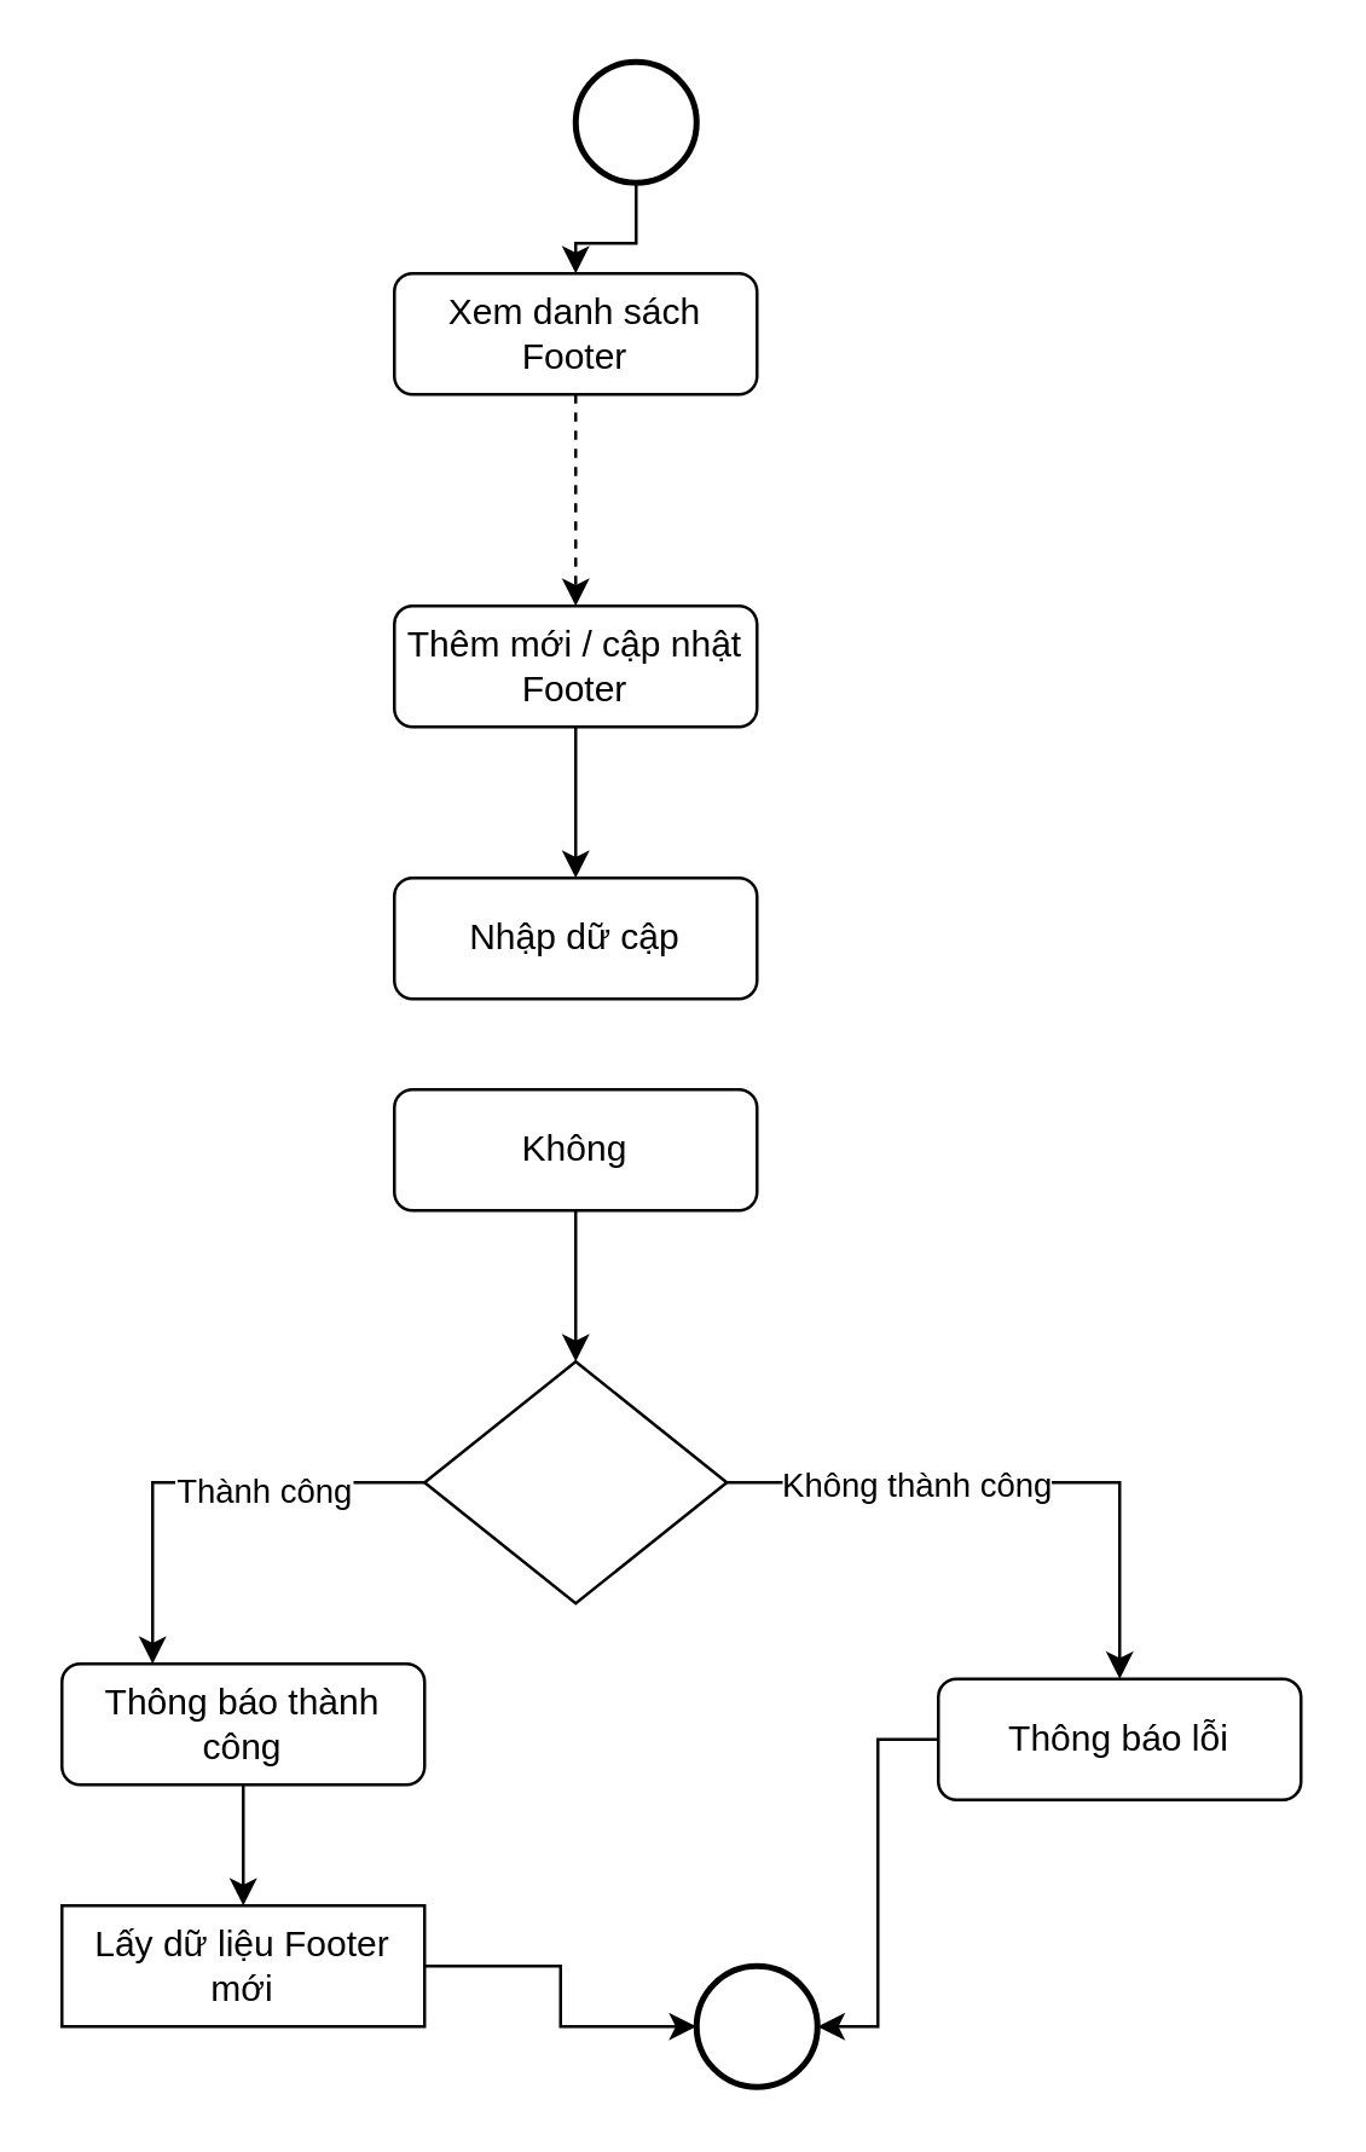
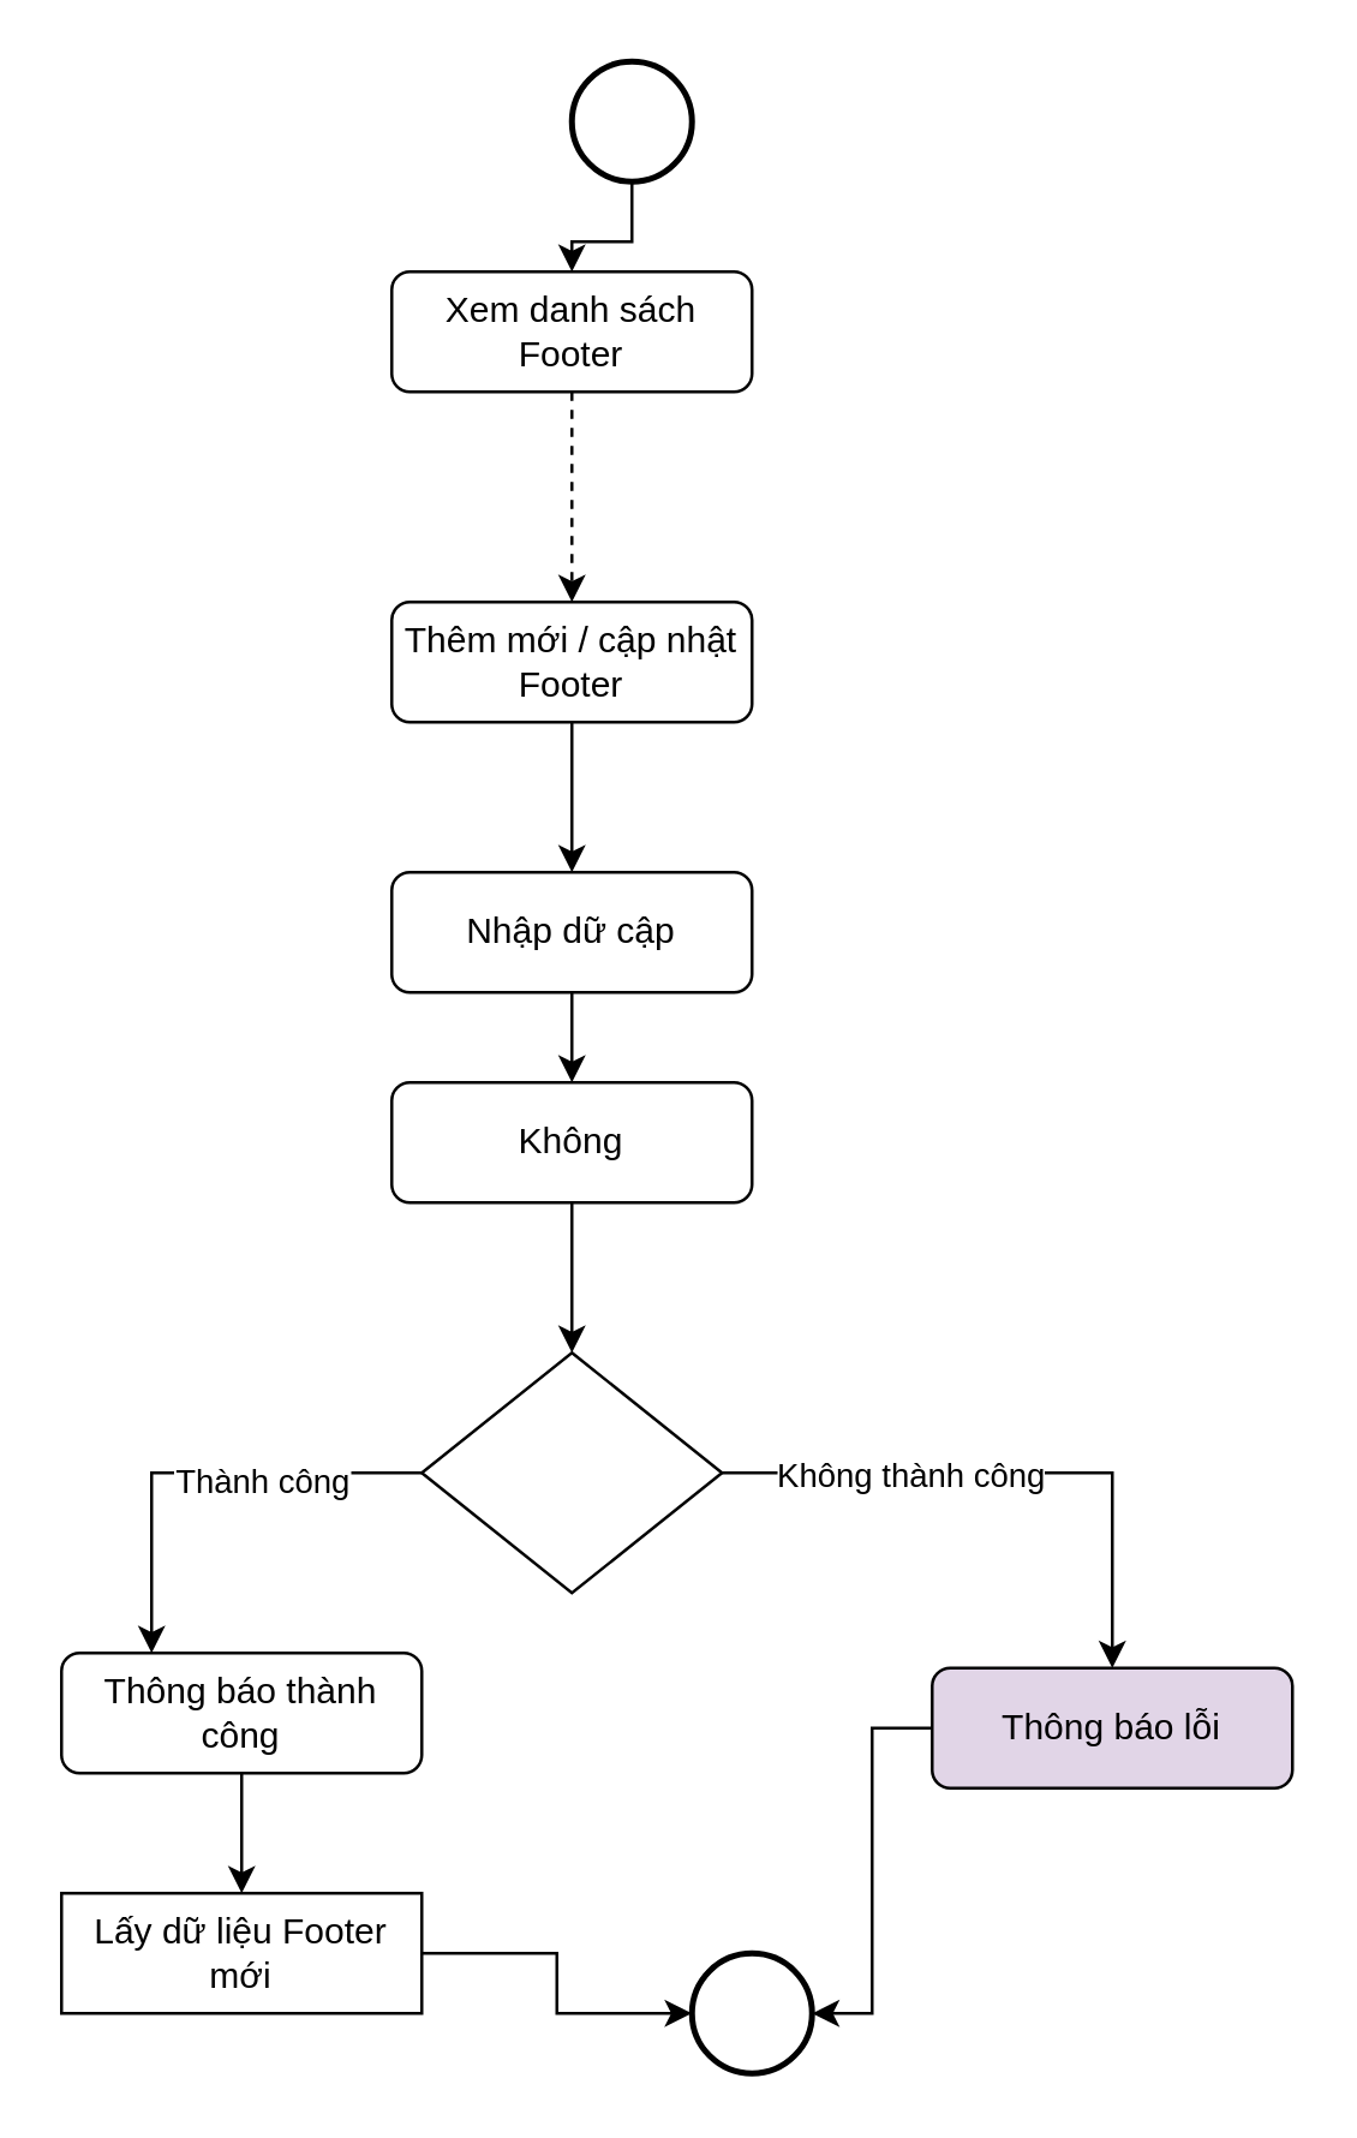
+ <mxCell id="14" value="" style="edgeStyle=orthogonalEdgeStyle;rounded=0;orthogonalLoop=1;jettySize=auto;html=1;" edge="1" parent="1" source="15" target="17"><mxGeometry relative="1" as="geometry" /></mxCell>
- <mxCell id="22" value="Thông báo lỗi" style="rounded=1;whiteSpace=wrap;html=1;fontSize=12;glass=0;strokeWidth=1;shadow=0;" vertex="1" parent="1"><mxGeometry x="310" y="555" width="120" height="40" as="geometry" /></mxCell>
+ <mxCell id="22" value="Thông báo lỗi" style="rounded=1;whiteSpace=wrap;html=1;fontSize=12;glass=0;strokeWidth=1;shadow=0;fillColor=#e1d5e7;" vertex="1" parent="1"><mxGeometry x="310" y="555" width="120" height="40" as="geometry" /></mxCell>
